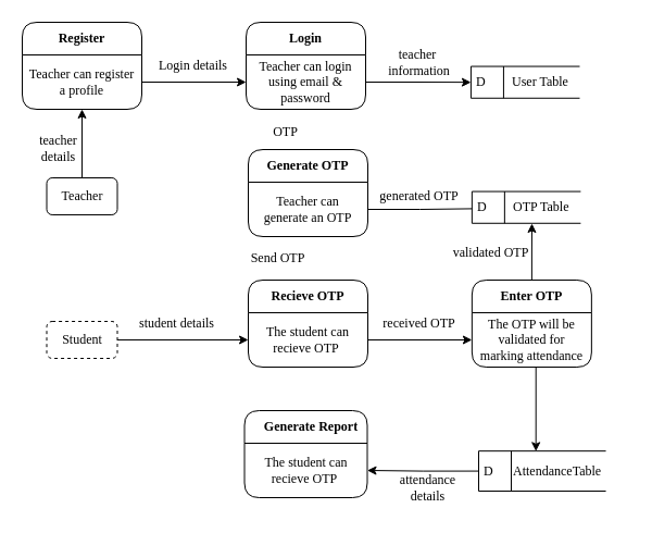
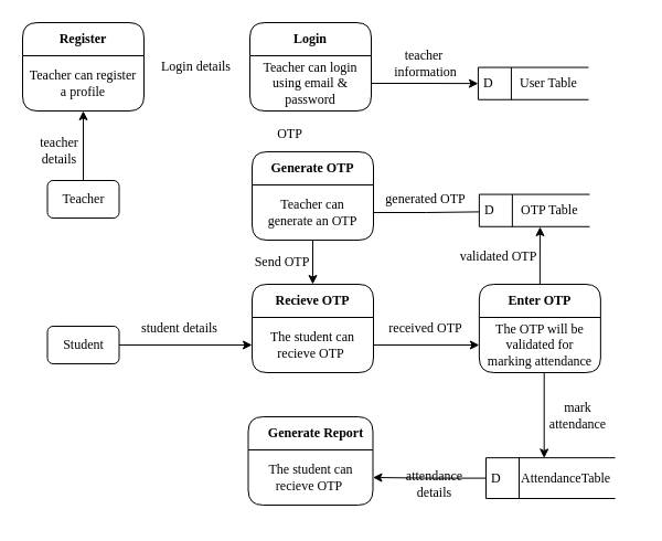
- <mxCell id="12" style="edgeStyle=orthogonalEdgeStyle;rounded=0;orthogonalLoop=1;jettySize=auto;html=1;" parent="2" source="7" target="11" edge="1"><mxGeometry relative="1" as="geometry" /></mxCell>
+ <mxCell id="29" style="edgeStyle=orthogonalEdgeStyle;rounded=0;orthogonalLoop=1;jettySize=auto;html=1;entryX=0.5;entryY=0;entryDx=0;entryDy=0;exitX=0.5;exitY=1;exitDx=0;exitDy=0;" parent="2" source="16" target="24" edge="1"><mxGeometry relative="1" as="geometry" /></mxCell>
- <mxCell id="15" value="&lt;font face=&quot;Times New Roman&quot;&gt;Student&lt;/font&gt;" style="rounded=1;whiteSpace=wrap;html=1;dashed=1;" parent="2" vertex="1"><mxGeometry x="22.5" y="275" width="65" height="33.97" as="geometry" /></mxCell>
+ <mxCell id="15" value="&lt;font face=&quot;Times New Roman&quot;&gt;Student&lt;/font&gt;" style="rounded=1;whiteSpace=wrap;html=1;" parent="2" vertex="1"><mxGeometry x="22.5" y="275" width="65" height="33.97" as="geometry" /></mxCell>
+ <mxCell id="36" value="&lt;div&gt;&lt;font face=&quot;Times New Roman&quot;&gt;mark&lt;/font&gt;&lt;/div&gt;&lt;div&gt;&lt;font face=&quot;Times New Roman&quot;&gt;attendance&lt;/font&gt;&lt;/div&gt;" style="text;html=1;align=center;verticalAlign=middle;resizable=0;points=[];autosize=1;strokeColor=none;fillColor=none;" parent="2" vertex="1"><mxGeometry x="468.07" y="335" width="69" height="41" as="geometry" /></mxCell>
- <mxCell id="39" value="&lt;div&gt;&lt;font face=&quot;Times New Roman&quot;&gt;attendance&lt;/font&gt;&lt;/div&gt;&lt;div&gt;&lt;font face=&quot;Times New Roman&quot;&gt;details&lt;/font&gt;&lt;/div&gt;" style="text;html=1;align=center;verticalAlign=middle;resizable=0;points=[];autosize=1;strokeColor=none;fillColor=none;" parent="2" vertex="1"><mxGeometry x="338" y="407" width="69" height="41" as="geometry" /></mxCell>
+ <mxCell id="39" value="&lt;div&gt;&lt;font face=&quot;Times New Roman&quot;&gt;attendance&lt;/font&gt;&lt;/div&gt;&lt;div&gt;&lt;font face=&quot;Times New Roman&quot;&gt;details&lt;/font&gt;&lt;/div&gt;" style="text;html=1;align=center;verticalAlign=middle;resizable=0;points=[];autosize=1;strokeColor=none;fillColor=none;" parent="2" vertex="1"><mxGeometry x="338" y="397" width="69" height="41" as="geometry" /></mxCell>
